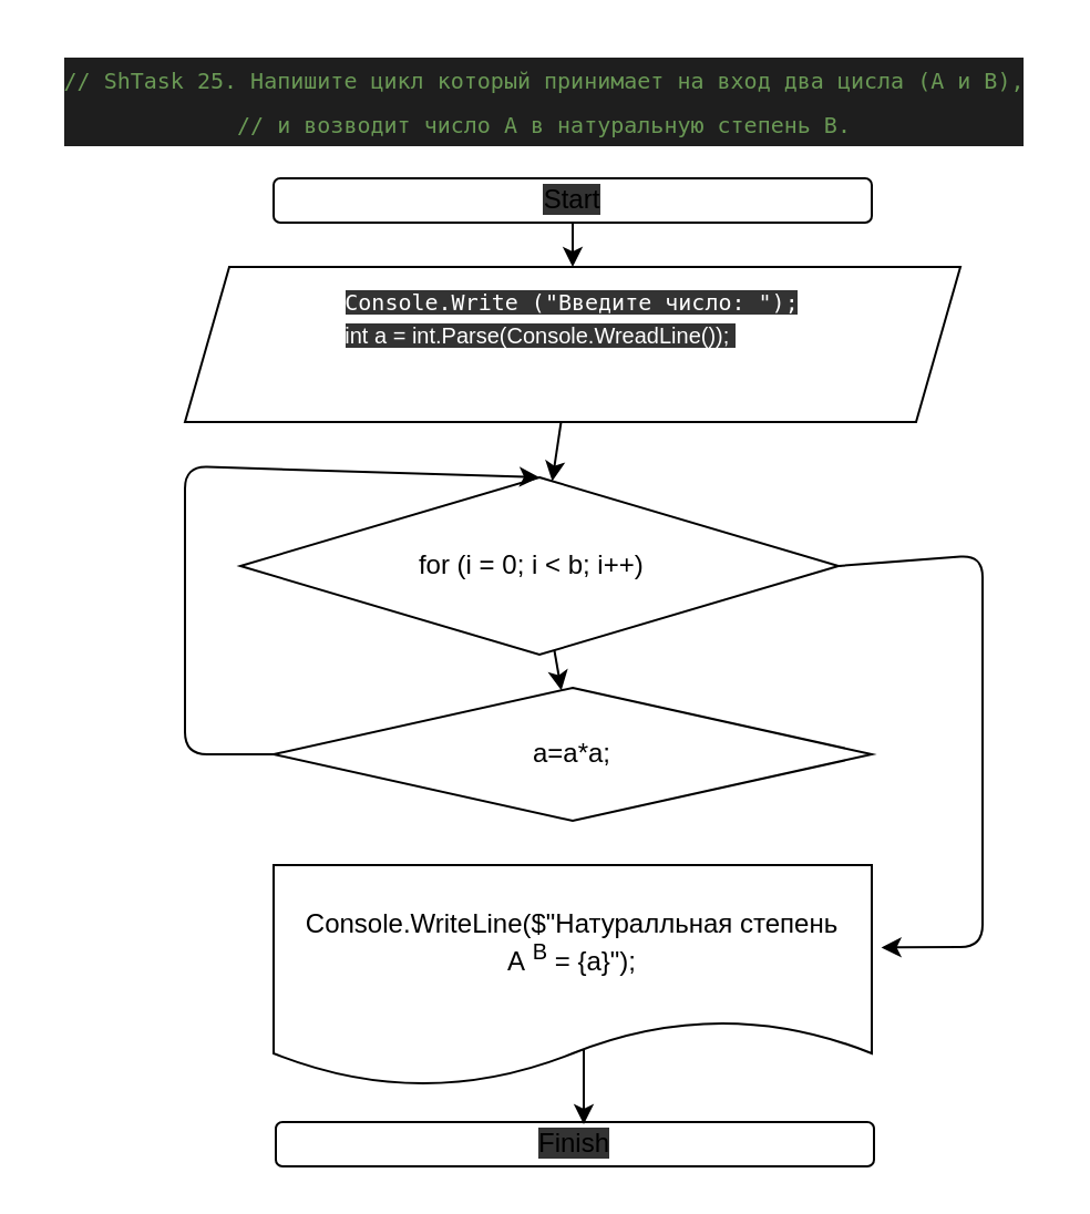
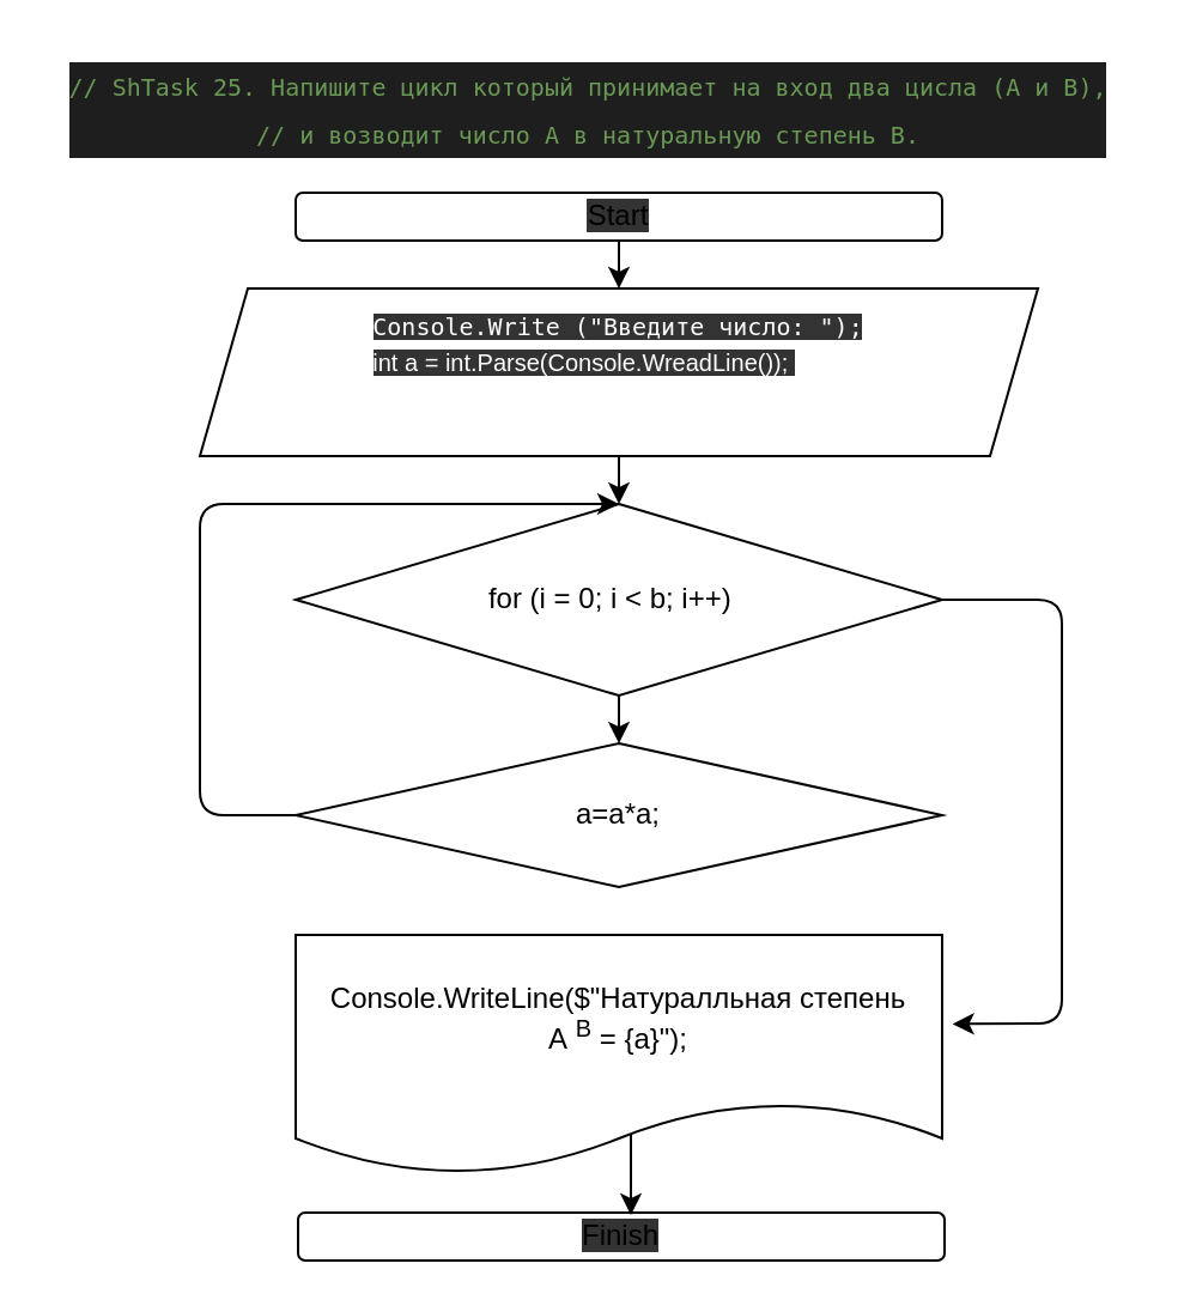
- <mxCell id="9" value="for (i = 0; i &amp;lt;&amp;nbsp;b; i++)&amp;nbsp;&amp;nbsp;" style="rhombus;whiteSpace=wrap;html=1;" parent="1" vertex="1"><mxGeometry x="108" y="215" width="270" height="80" as="geometry" /></mxCell>
+ <mxCell id="9" value="for (i = 0; i &amp;lt;&amp;nbsp;b; i++)&amp;nbsp;&amp;nbsp;" style="rhombus;whiteSpace=wrap;html=1;" parent="1" vertex="1"><mxGeometry x="123" y="210" width="270" height="80" as="geometry" /></mxCell>
